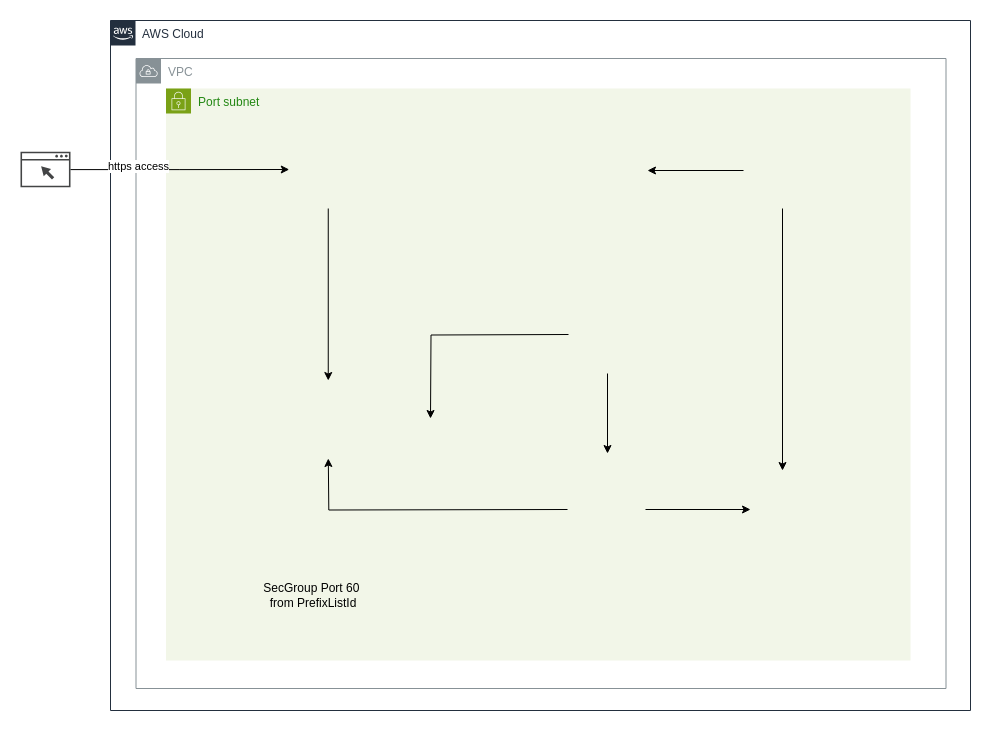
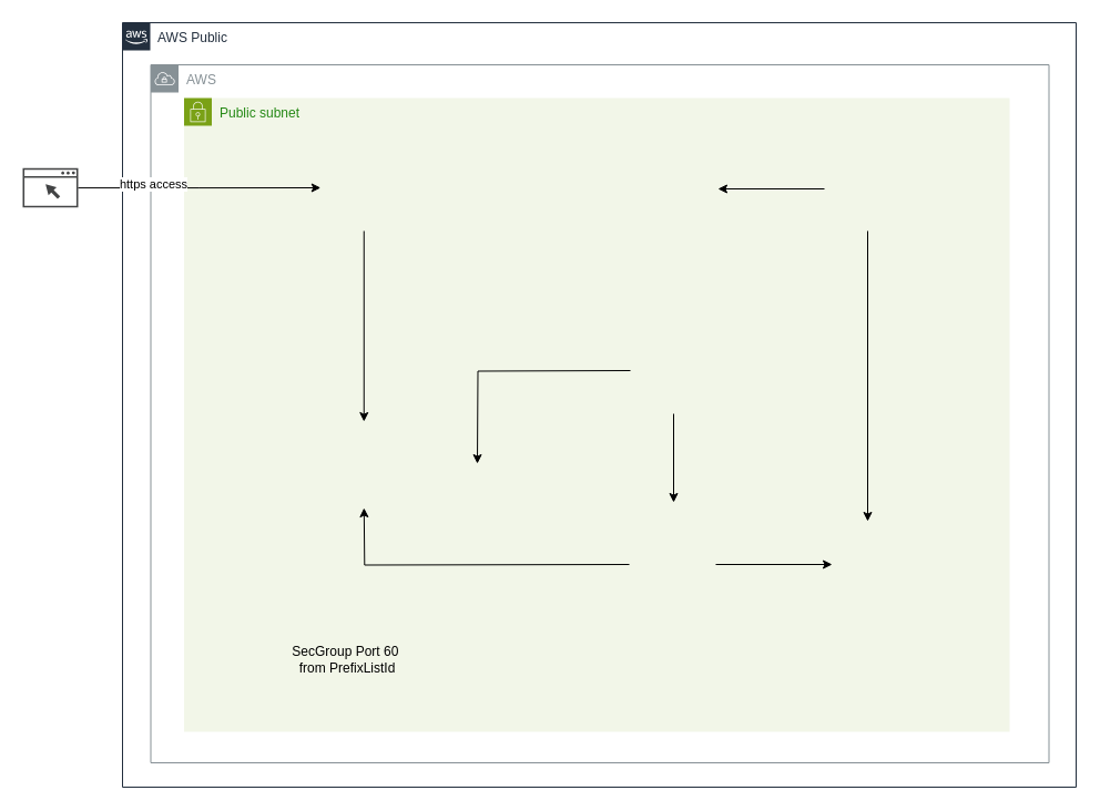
- <mxCell id="2" value="AWS Cloud" style="points=[[0,0],[0.25,0],[0.5,0],[0.75,0],[1,0],[1,0.25],[1,0.5],[1,0.75],[1,1],[0.75,1],[0.5,1],[0.25,1],[0,1],[0,0.75],[0,0.5],[0,0.25]];outlineConnect=0;gradientColor=none;html=1;whiteSpace=wrap;fontSize=12;fontStyle=0;shape=mxgraph.aws4.group;grIcon=mxgraph.aws4.group_aws_cloud_alt;strokeColor=#232F3E;fillColor=none;verticalAlign=top;align=left;spacingLeft=30;fontColor=#232F3E;dashed=0;labelBackgroundColor=#ffffff;container=1;pointerEvents=0;collapsible=0;recursiveResize=0;" parent="1" vertex="1"><mxGeometry x="110" y="20" width="860" height="690" as="geometry" /></mxCell>
+ <mxCell id="2" value="AWS Public" style="points=[[0,0],[0.25,0],[0.5,0],[0.75,0],[1,0],[1,0.25],[1,0.5],[1,0.75],[1,1],[0.75,1],[0.5,1],[0.25,1],[0,1],[0,0.75],[0,0.5],[0,0.25]];outlineConnect=0;gradientColor=none;html=1;whiteSpace=wrap;fontSize=12;fontStyle=0;shape=mxgraph.aws4.group;grIcon=mxgraph.aws4.group_aws_cloud_alt;strokeColor=#232F3E;fillColor=none;verticalAlign=top;align=left;spacingLeft=30;fontColor=#232F3E;dashed=0;labelBackgroundColor=#ffffff;container=1;pointerEvents=0;collapsible=0;recursiveResize=0;" parent="1" vertex="1"><mxGeometry x="110" y="20" width="860" height="690" as="geometry" /></mxCell>
- <mxCell id="4" value="VPC" style="sketch=0;outlineConnect=0;gradientColor=none;html=1;whiteSpace=wrap;fontSize=12;fontStyle=0;shape=mxgraph.aws4.group;grIcon=mxgraph.aws4.group_vpc;strokeColor=#879196;fillColor=none;verticalAlign=top;align=left;spacingLeft=30;fontColor=#879196;dashed=0;" parent="3" vertex="1"><mxGeometry x="-30" y="-30" width="810" height="630" as="geometry" /></mxCell>
+ <mxCell id="4" value="AWS" style="sketch=0;outlineConnect=0;gradientColor=none;html=1;whiteSpace=wrap;fontSize=12;fontStyle=0;shape=mxgraph.aws4.group;grIcon=mxgraph.aws4.group_vpc;strokeColor=#879196;fillColor=none;verticalAlign=top;align=left;spacingLeft=30;fontColor=#879196;dashed=0;" parent="3" vertex="1"><mxGeometry x="-30" y="-30" width="810" height="630" as="geometry" /></mxCell>
- <mxCell id="3" value="Port subnet" style="points=[[0,0],[0.25,0],[0.5,0],[0.75,0],[1,0],[1,0.25],[1,0.5],[1,0.75],[1,1],[0.75,1],[0.5,1],[0.25,1],[0,1],[0,0.75],[0,0.5],[0,0.25]];outlineConnect=0;gradientColor=none;html=1;whiteSpace=wrap;fontSize=12;fontStyle=0;container=1;pointerEvents=0;collapsible=0;recursiveResize=0;shape=mxgraph.aws4.group;grIcon=mxgraph.aws4.group_security_group;grStroke=0;strokeColor=#7AA116;fillColor=#F2F6E8;verticalAlign=top;align=left;spacingLeft=30;fontColor=#248814;dashed=0;" parent="2" vertex="1"><mxGeometry x="55.5" y="68" width="744.5" height="572" as="geometry" /></mxCell>
+ <mxCell id="3" value="Public subnet" style="points=[[0,0],[0.25,0],[0.5,0],[0.75,0],[1,0],[1,0.25],[1,0.5],[1,0.75],[1,1],[0.75,1],[0.5,1],[0.25,1],[0,1],[0,0.75],[0,0.5],[0,0.25]];outlineConnect=0;gradientColor=none;html=1;whiteSpace=wrap;fontSize=12;fontStyle=0;container=1;pointerEvents=0;collapsible=0;recursiveResize=0;shape=mxgraph.aws4.group;grIcon=mxgraph.aws4.group_security_group;grStroke=0;strokeColor=#7AA116;fillColor=#F2F6E8;verticalAlign=top;align=left;spacingLeft=30;fontColor=#248814;dashed=0;" parent="2" vertex="1"><mxGeometry x="55.5" y="68" width="744.5" height="572" as="geometry" /></mxCell>
